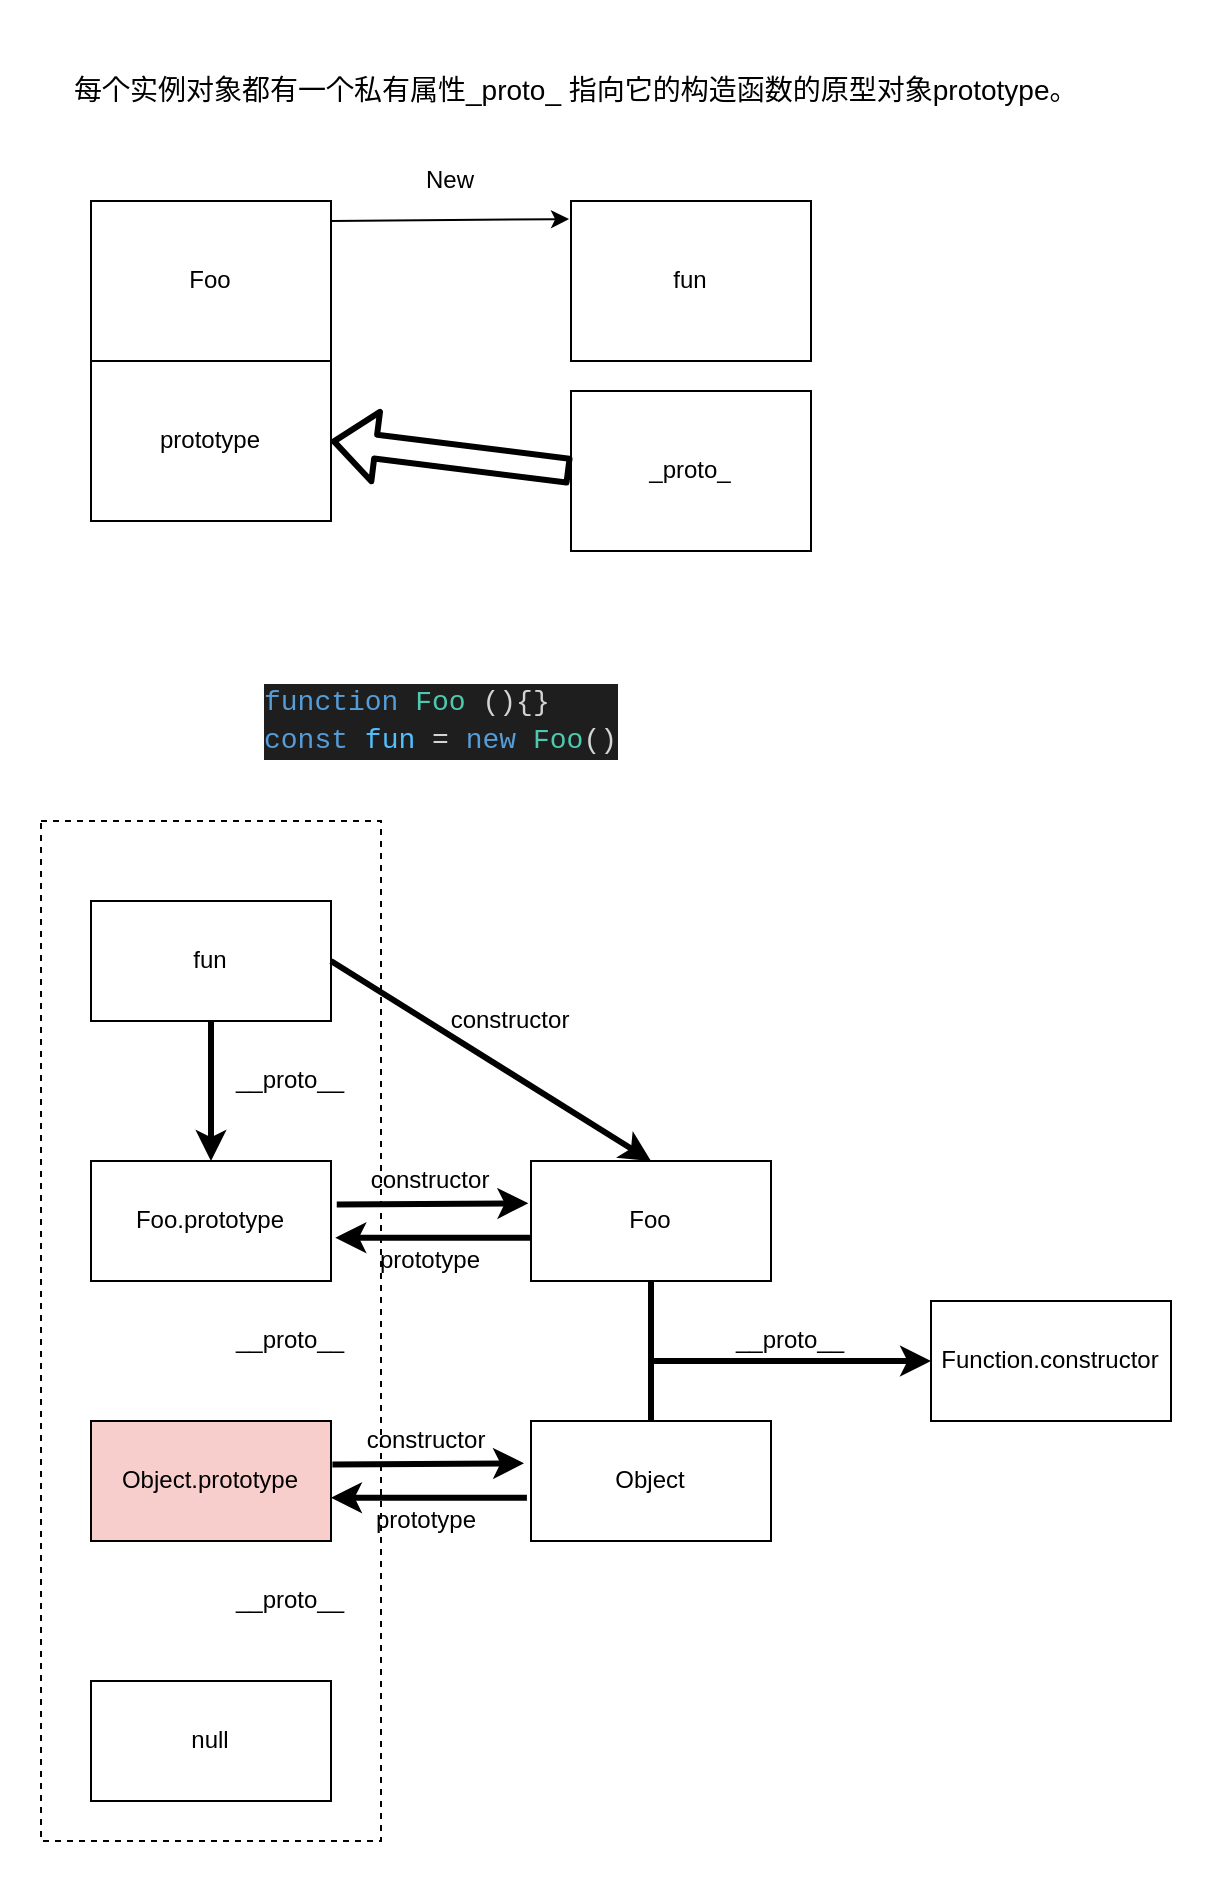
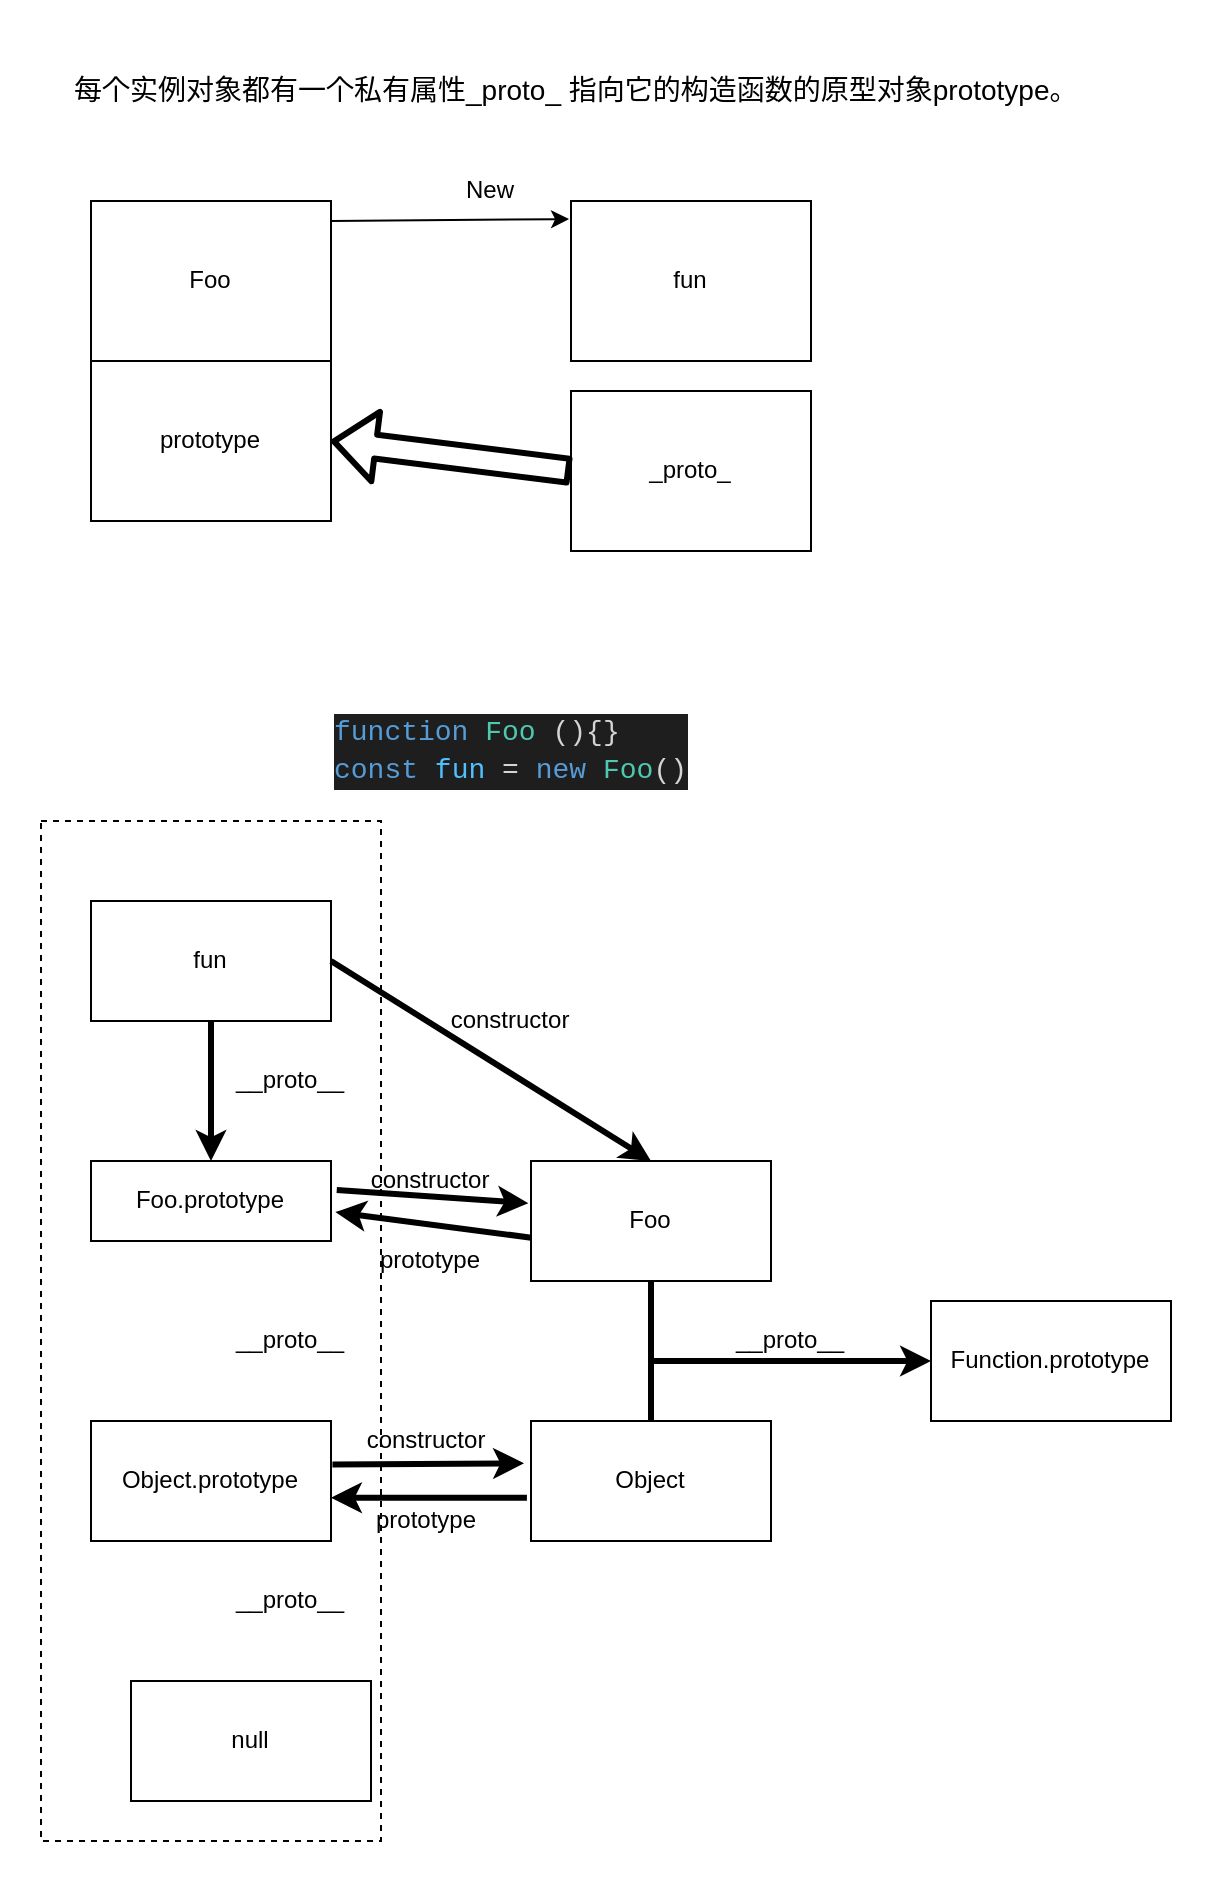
- <mxCell id="6" value="New" style="text;html=1;strokeColor=none;fillColor=none;align=center;verticalAlign=middle;whiteSpace=wrap;rounded=0;" vertex="1" parent="1"><mxGeometry x="205" y="80" width="40" height="20" as="geometry" /></mxCell>
+ <mxCell id="6" value="New" style="text;html=1;strokeColor=none;fillColor=none;align=center;verticalAlign=middle;whiteSpace=wrap;rounded=0;" vertex="1" parent="1"><mxGeometry x="225" y="85" width="40" height="20" as="geometry" /></mxCell>
- <mxCell id="11" value="&lt;div style=&quot;color: rgb(212 , 212 , 212) ; background-color: rgb(30 , 30 , 30) ; font-family: &amp;#34;consolas&amp;#34; , &amp;#34;courier new&amp;#34; , monospace ; font-size: 14px ; line-height: 19px&quot;&gt;&lt;div&gt;&lt;span style=&quot;color: #569cd6&quot;&gt;function&lt;/span&gt;&amp;nbsp;&lt;span style=&quot;color: #4ec9b0&quot;&gt;Foo&lt;/span&gt;&amp;nbsp;(){}&lt;/div&gt;&lt;div&gt;&lt;span style=&quot;color: #569cd6&quot;&gt;const&lt;/span&gt;&amp;nbsp;&lt;span style=&quot;color: #4fc1ff&quot;&gt;fun&lt;/span&gt;&amp;nbsp;=&amp;nbsp;&lt;span style=&quot;color: #569cd6&quot;&gt;new&lt;/span&gt;&amp;nbsp;&lt;span style=&quot;color: #4ec9b0&quot;&gt;Foo&lt;/span&gt;()&lt;/div&gt;&lt;/div&gt;" style="text;html=1;strokeColor=none;fillColor=none;align=left;verticalAlign=middle;whiteSpace=wrap;rounded=0;" vertex="1" parent="1"><mxGeometry x="130" y="335" width="170" height="50" as="geometry" /></mxCell>
+ <mxCell id="11" value="&lt;div style=&quot;color: rgb(212 , 212 , 212) ; background-color: rgb(30 , 30 , 30) ; font-family: &amp;#34;consolas&amp;#34; , &amp;#34;courier new&amp;#34; , monospace ; font-size: 14px ; line-height: 19px&quot;&gt;&lt;div&gt;&lt;span style=&quot;color: #569cd6&quot;&gt;function&lt;/span&gt;&amp;nbsp;&lt;span style=&quot;color: #4ec9b0&quot;&gt;Foo&lt;/span&gt;&amp;nbsp;(){}&lt;/div&gt;&lt;div&gt;&lt;span style=&quot;color: #569cd6&quot;&gt;const&lt;/span&gt;&amp;nbsp;&lt;span style=&quot;color: #4fc1ff&quot;&gt;fun&lt;/span&gt;&amp;nbsp;=&amp;nbsp;&lt;span style=&quot;color: #569cd6&quot;&gt;new&lt;/span&gt;&amp;nbsp;&lt;span style=&quot;color: #4ec9b0&quot;&gt;Foo&lt;/span&gt;()&lt;/div&gt;&lt;/div&gt;" style="text;html=1;strokeColor=none;fillColor=none;align=left;verticalAlign=middle;whiteSpace=wrap;rounded=0;" vertex="1" parent="1"><mxGeometry x="165" y="350" width="170" height="50" as="geometry" /></mxCell>
- <mxCell id="14" value="Foo.prototype" style="rounded=0;whiteSpace=wrap;html=1;align=center;" vertex="1" parent="1"><mxGeometry x="45" y="580" width="120" height="60" as="geometry" /></mxCell>
+ <mxCell id="14" value="Foo.prototype" style="rounded=0;whiteSpace=wrap;html=1;align=center;" vertex="1" parent="1"><mxGeometry x="45" y="580" width="120" height="40" as="geometry" /></mxCell>
- <mxCell id="34" value="Function.constructor" style="rounded=0;whiteSpace=wrap;html=1;align=center;" vertex="1" parent="1"><mxGeometry x="465" y="650" width="120" height="60" as="geometry" /></mxCell>
+ <mxCell id="34" value="Function.prototype" style="rounded=0;whiteSpace=wrap;html=1;align=center;" vertex="1" parent="1"><mxGeometry x="465" y="650" width="120" height="60" as="geometry" /></mxCell>
- <mxCell id="16" value="Object.prototype" style="rounded=0;whiteSpace=wrap;html=1;align=center;fillColor=#f8cecc;" vertex="1" parent="1"><mxGeometry x="45" y="710" width="120" height="60" as="geometry" /></mxCell>
+ <mxCell id="16" value="Object.prototype" style="rounded=0;whiteSpace=wrap;html=1;align=center;" vertex="1" parent="1"><mxGeometry x="45" y="710" width="120" height="60" as="geometry" /></mxCell>
- <mxCell id="18" value="null" style="rounded=0;whiteSpace=wrap;html=1;align=center;" vertex="1" parent="1"><mxGeometry x="45" y="840" width="120" height="60" as="geometry" /></mxCell>
+ <mxCell id="18" value="null" style="rounded=0;whiteSpace=wrap;html=1;align=center;" vertex="1" parent="1"><mxGeometry x="65" y="840" width="120" height="60" as="geometry" /></mxCell>
